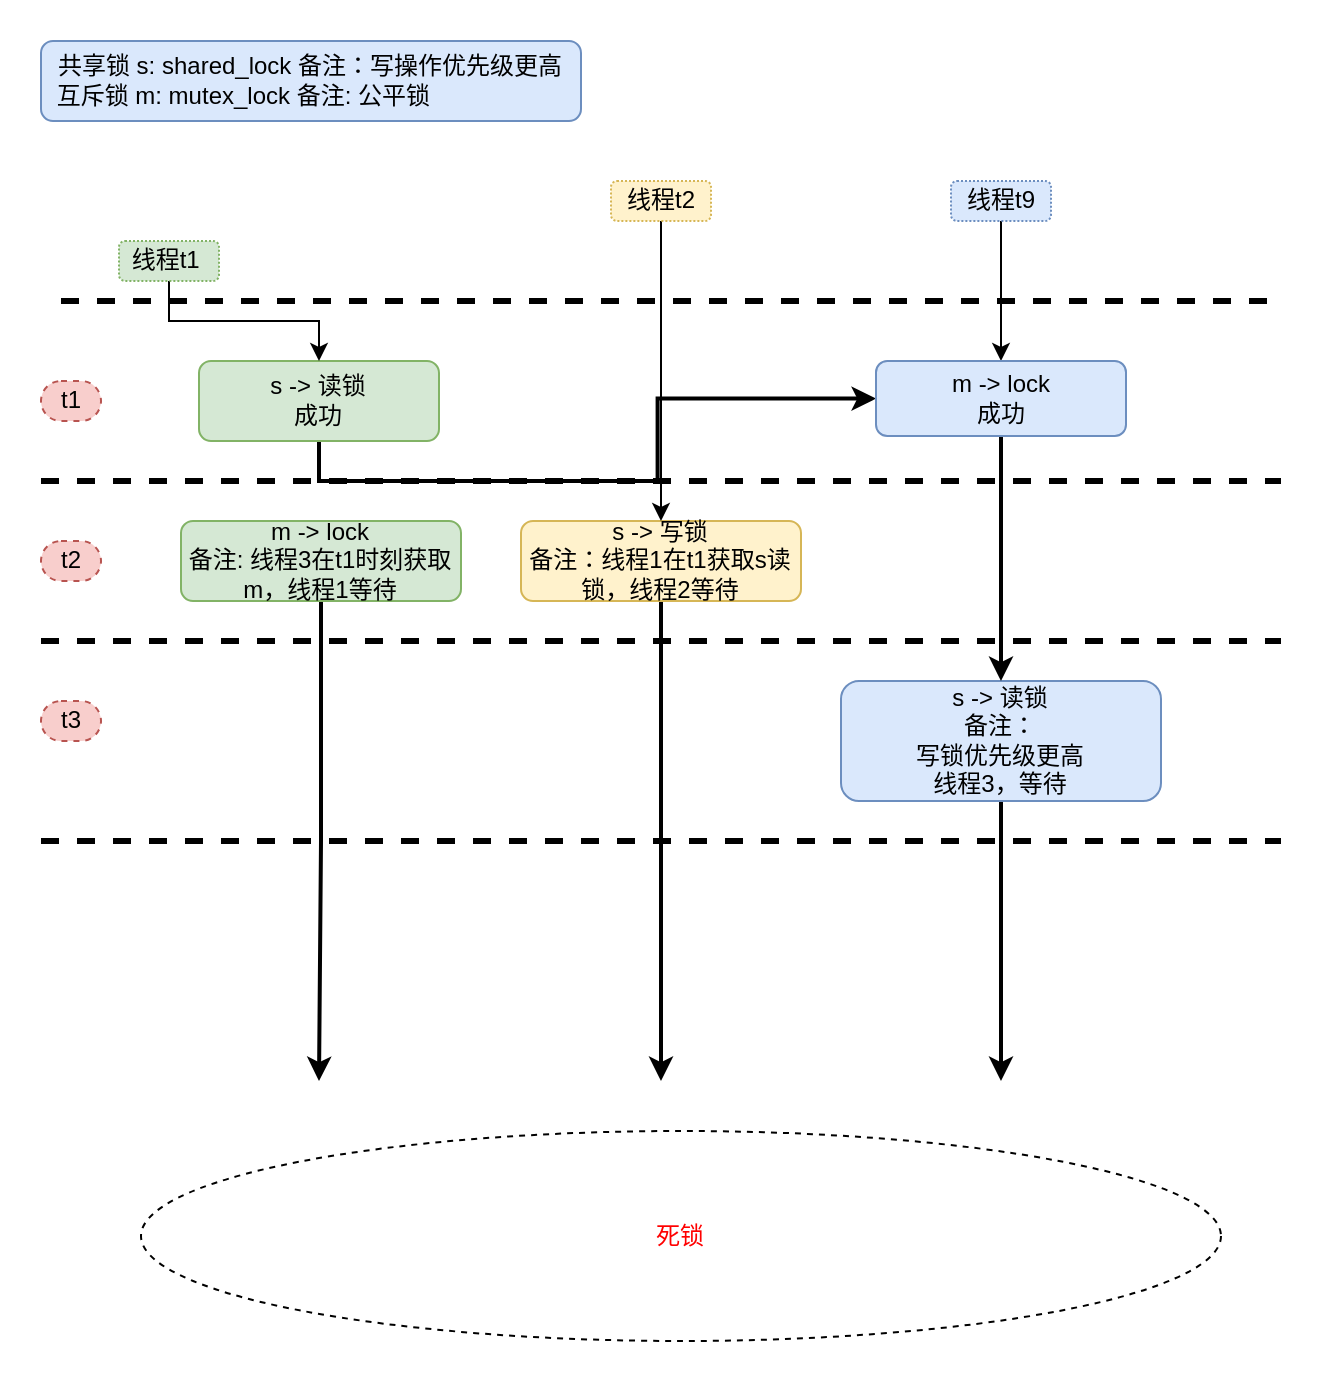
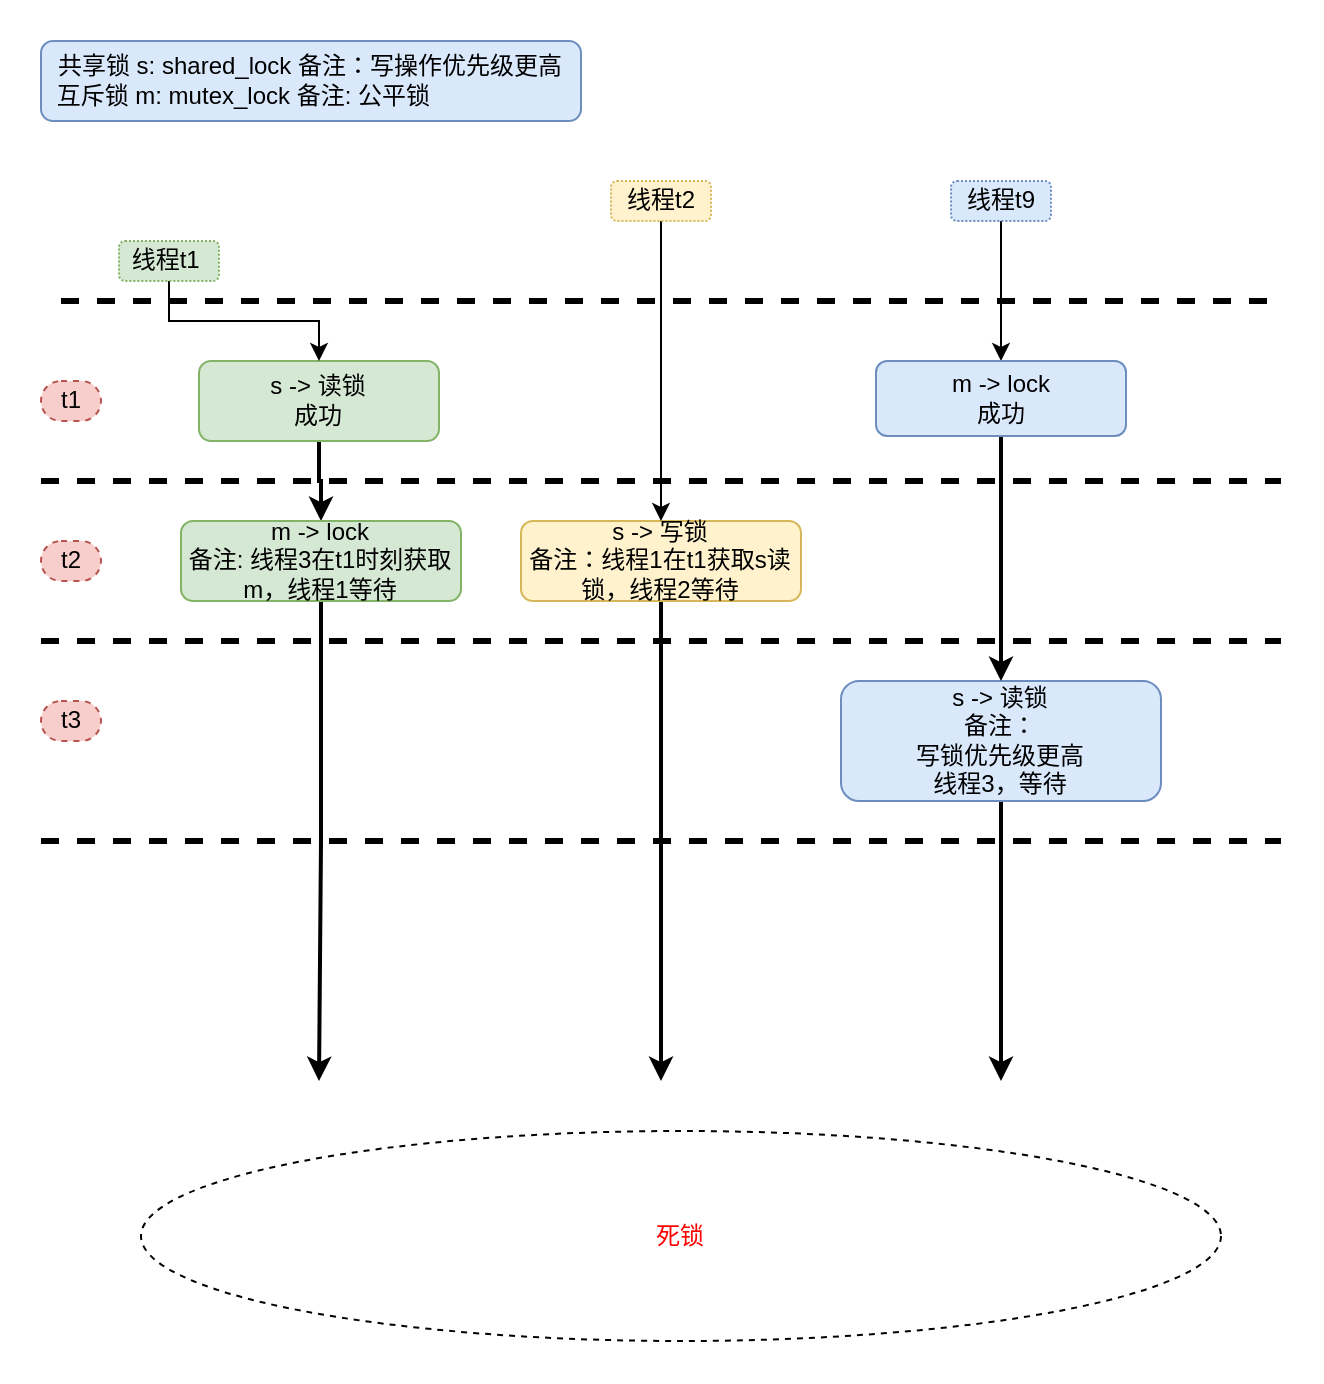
- <mxCell id="2" style="edgeStyle=orthogonalEdgeStyle;rounded=0;orthogonalLoop=1;jettySize=auto;html=1;exitX=0.5;exitY=1;exitDx=0;exitDy=0;strokeWidth=2;" edge="1" parent="1" source="3" target="25"><mxGeometry relative="1" as="geometry" /></mxCell>
+ <mxCell id="2" style="edgeStyle=orthogonalEdgeStyle;rounded=0;orthogonalLoop=1;jettySize=auto;html=1;exitX=0.5;exitY=1;exitDx=0;exitDy=0;entryX=0.5;entryY=0;entryDx=0;entryDy=0;strokeWidth=2;" edge="1" parent="1" source="3" target="23"><mxGeometry relative="1" as="geometry" /></mxCell>
